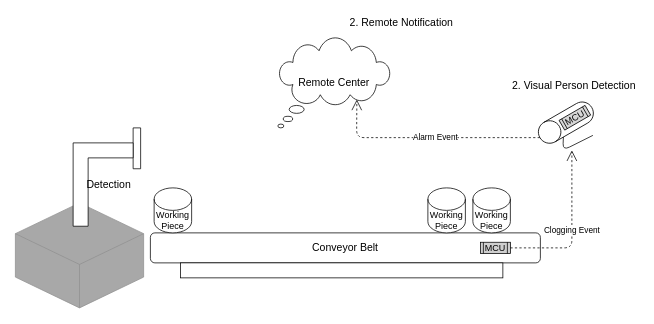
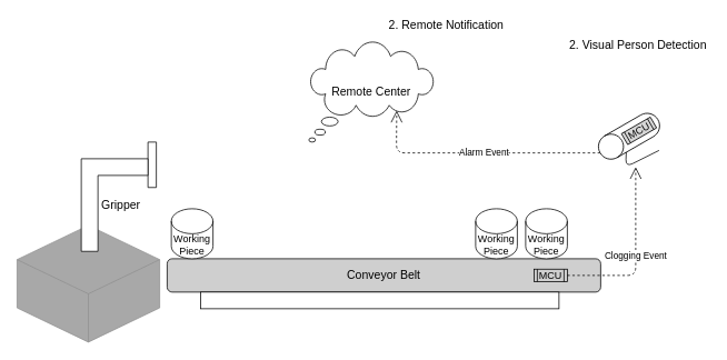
- <mxCell id="11" value="&lt;font style=&quot;font-size: 14px&quot;&gt;2. Visual Person Detection&lt;/font&gt;" style="text;html=1;strokeColor=none;fillColor=none;align=center;verticalAlign=middle;whiteSpace=wrap;rounded=0;" vertex="1" parent="1"><mxGeometry x="680" y="103" width="170" height="20" as="geometry" /></mxCell>
+ <mxCell id="11" value="&lt;font style=&quot;font-size: 14px&quot;&gt;2. Visual Person Detection&lt;/font&gt;" style="text;html=1;strokeColor=none;fillColor=none;align=center;verticalAlign=middle;whiteSpace=wrap;rounded=0;" vertex="1" parent="1"><mxGeometry x="680" y="43" width="170" height="20" as="geometry" /></mxCell>
- <mxCell id="7" value="&lt;font style=&quot;font-size: 14px&quot;&gt;&amp;nbsp;&amp;nbsp;&amp;nbsp; Detection&lt;/font&gt;" style="shape=corner;whiteSpace=wrap;html=1;dx=20;dy=20;" vertex="1" parent="1"><mxGeometry x="97" y="190" width="80" height="111.13" as="geometry" /></mxCell>
+ <mxCell id="7" value="&lt;font style=&quot;font-size: 14px&quot;&gt;&amp;nbsp;&amp;nbsp;&amp;nbsp; Gripper&lt;/font&gt;" style="shape=corner;whiteSpace=wrap;html=1;dx=20;dy=20;" vertex="1" parent="1"><mxGeometry x="97" y="190" width="80" height="111.13" as="geometry" /></mxCell>
- <mxCell id="3" value="&lt;font style=&quot;font-size: 14px&quot;&gt;Conveyor Belt&lt;/font&gt;" style="rounded=1;whiteSpace=wrap;html=1;" vertex="1" parent="1"><mxGeometry x="200" y="310" width="520" height="40" as="geometry" /></mxCell>
+ <mxCell id="3" value="&lt;font style=&quot;font-size: 14px&quot;&gt;Conveyor Belt&lt;/font&gt;" style="rounded=1;whiteSpace=wrap;html=1;fillColor=#cfcfcf;" vertex="1" parent="1"><mxGeometry x="200" y="310" width="520" height="40" as="geometry" /></mxCell>
